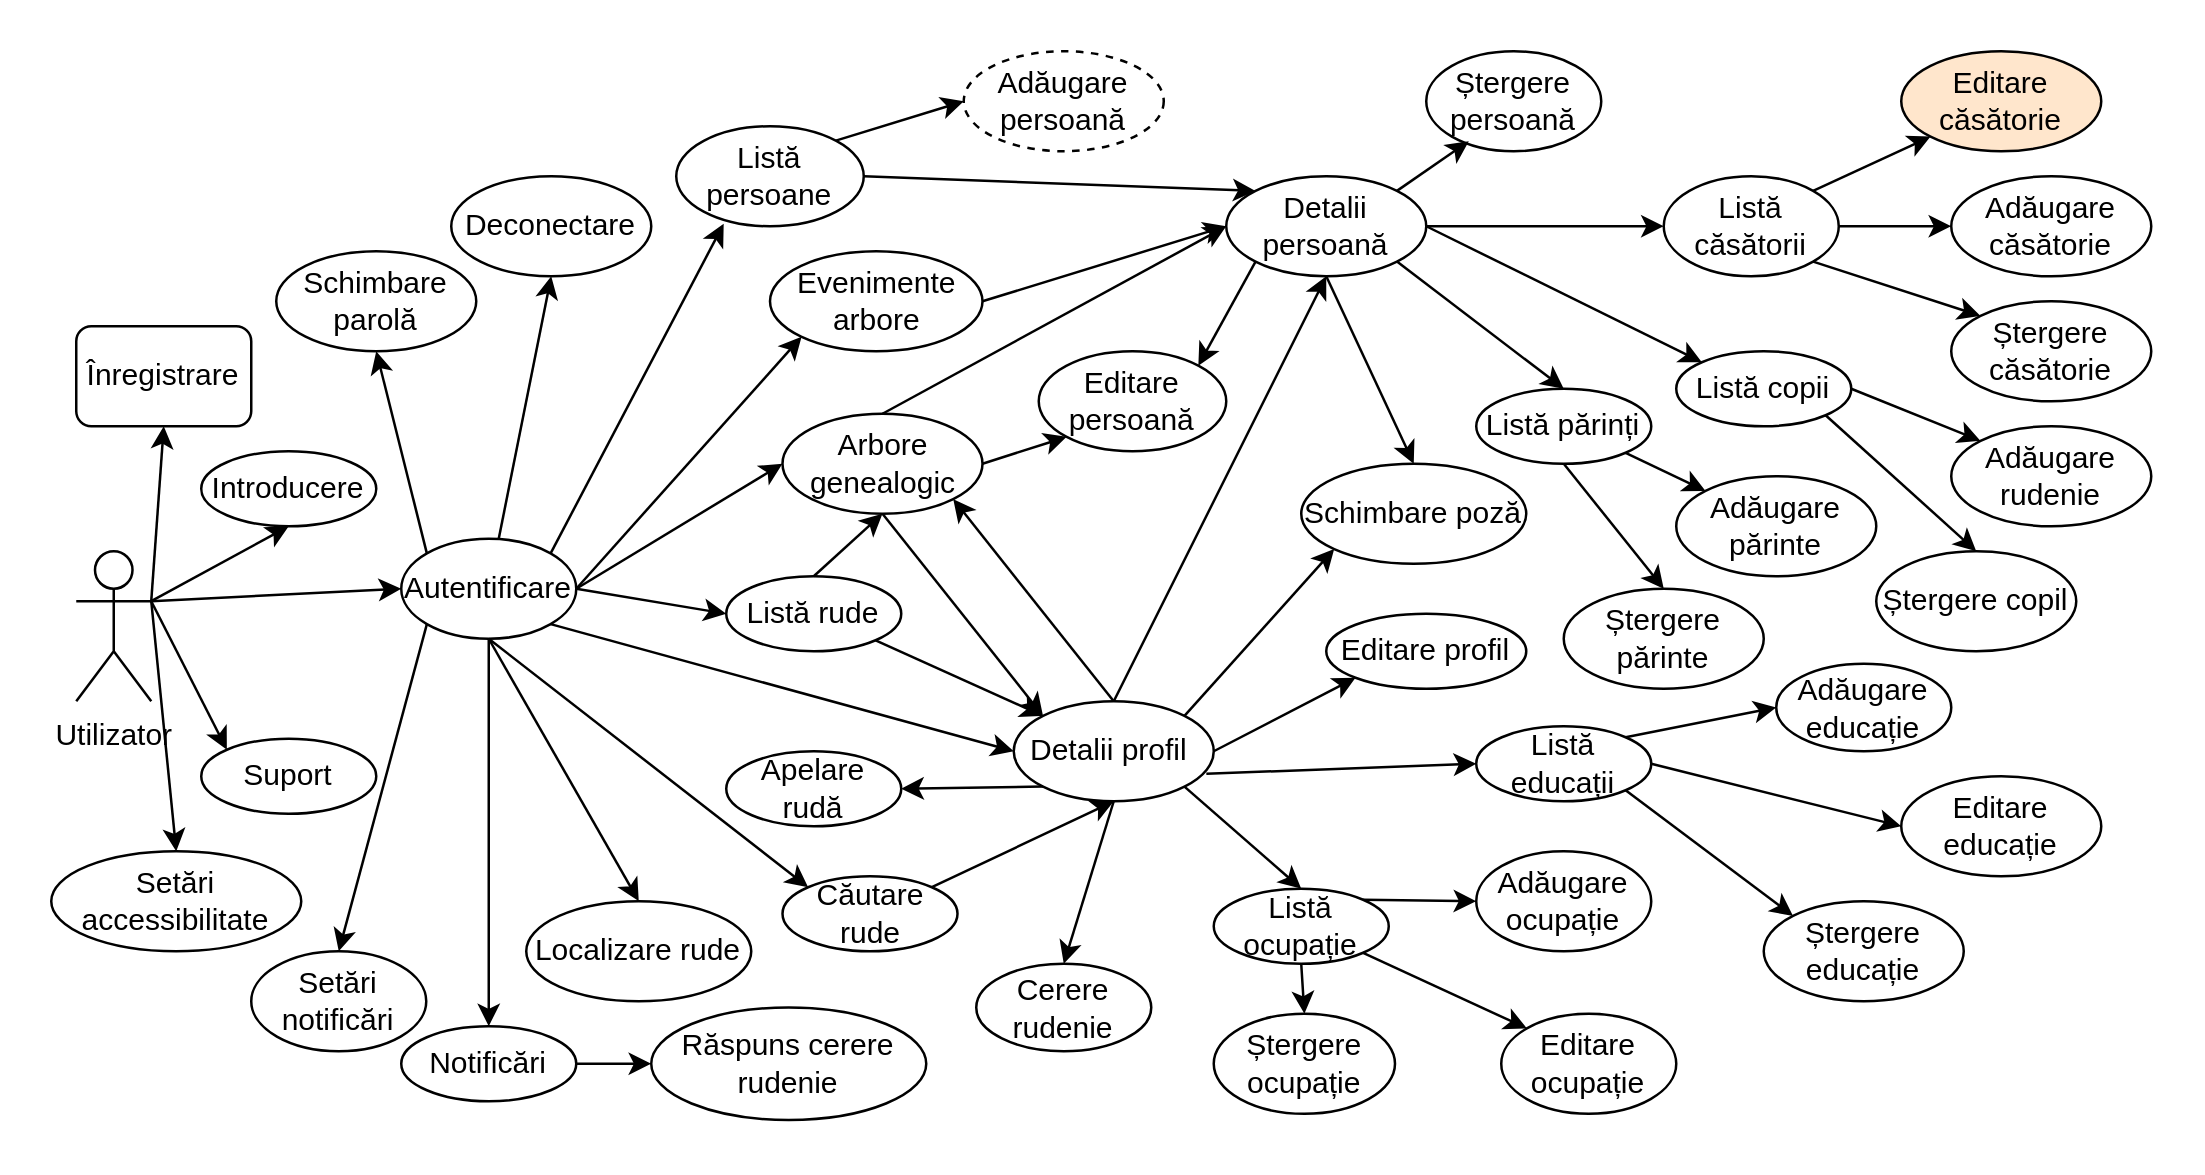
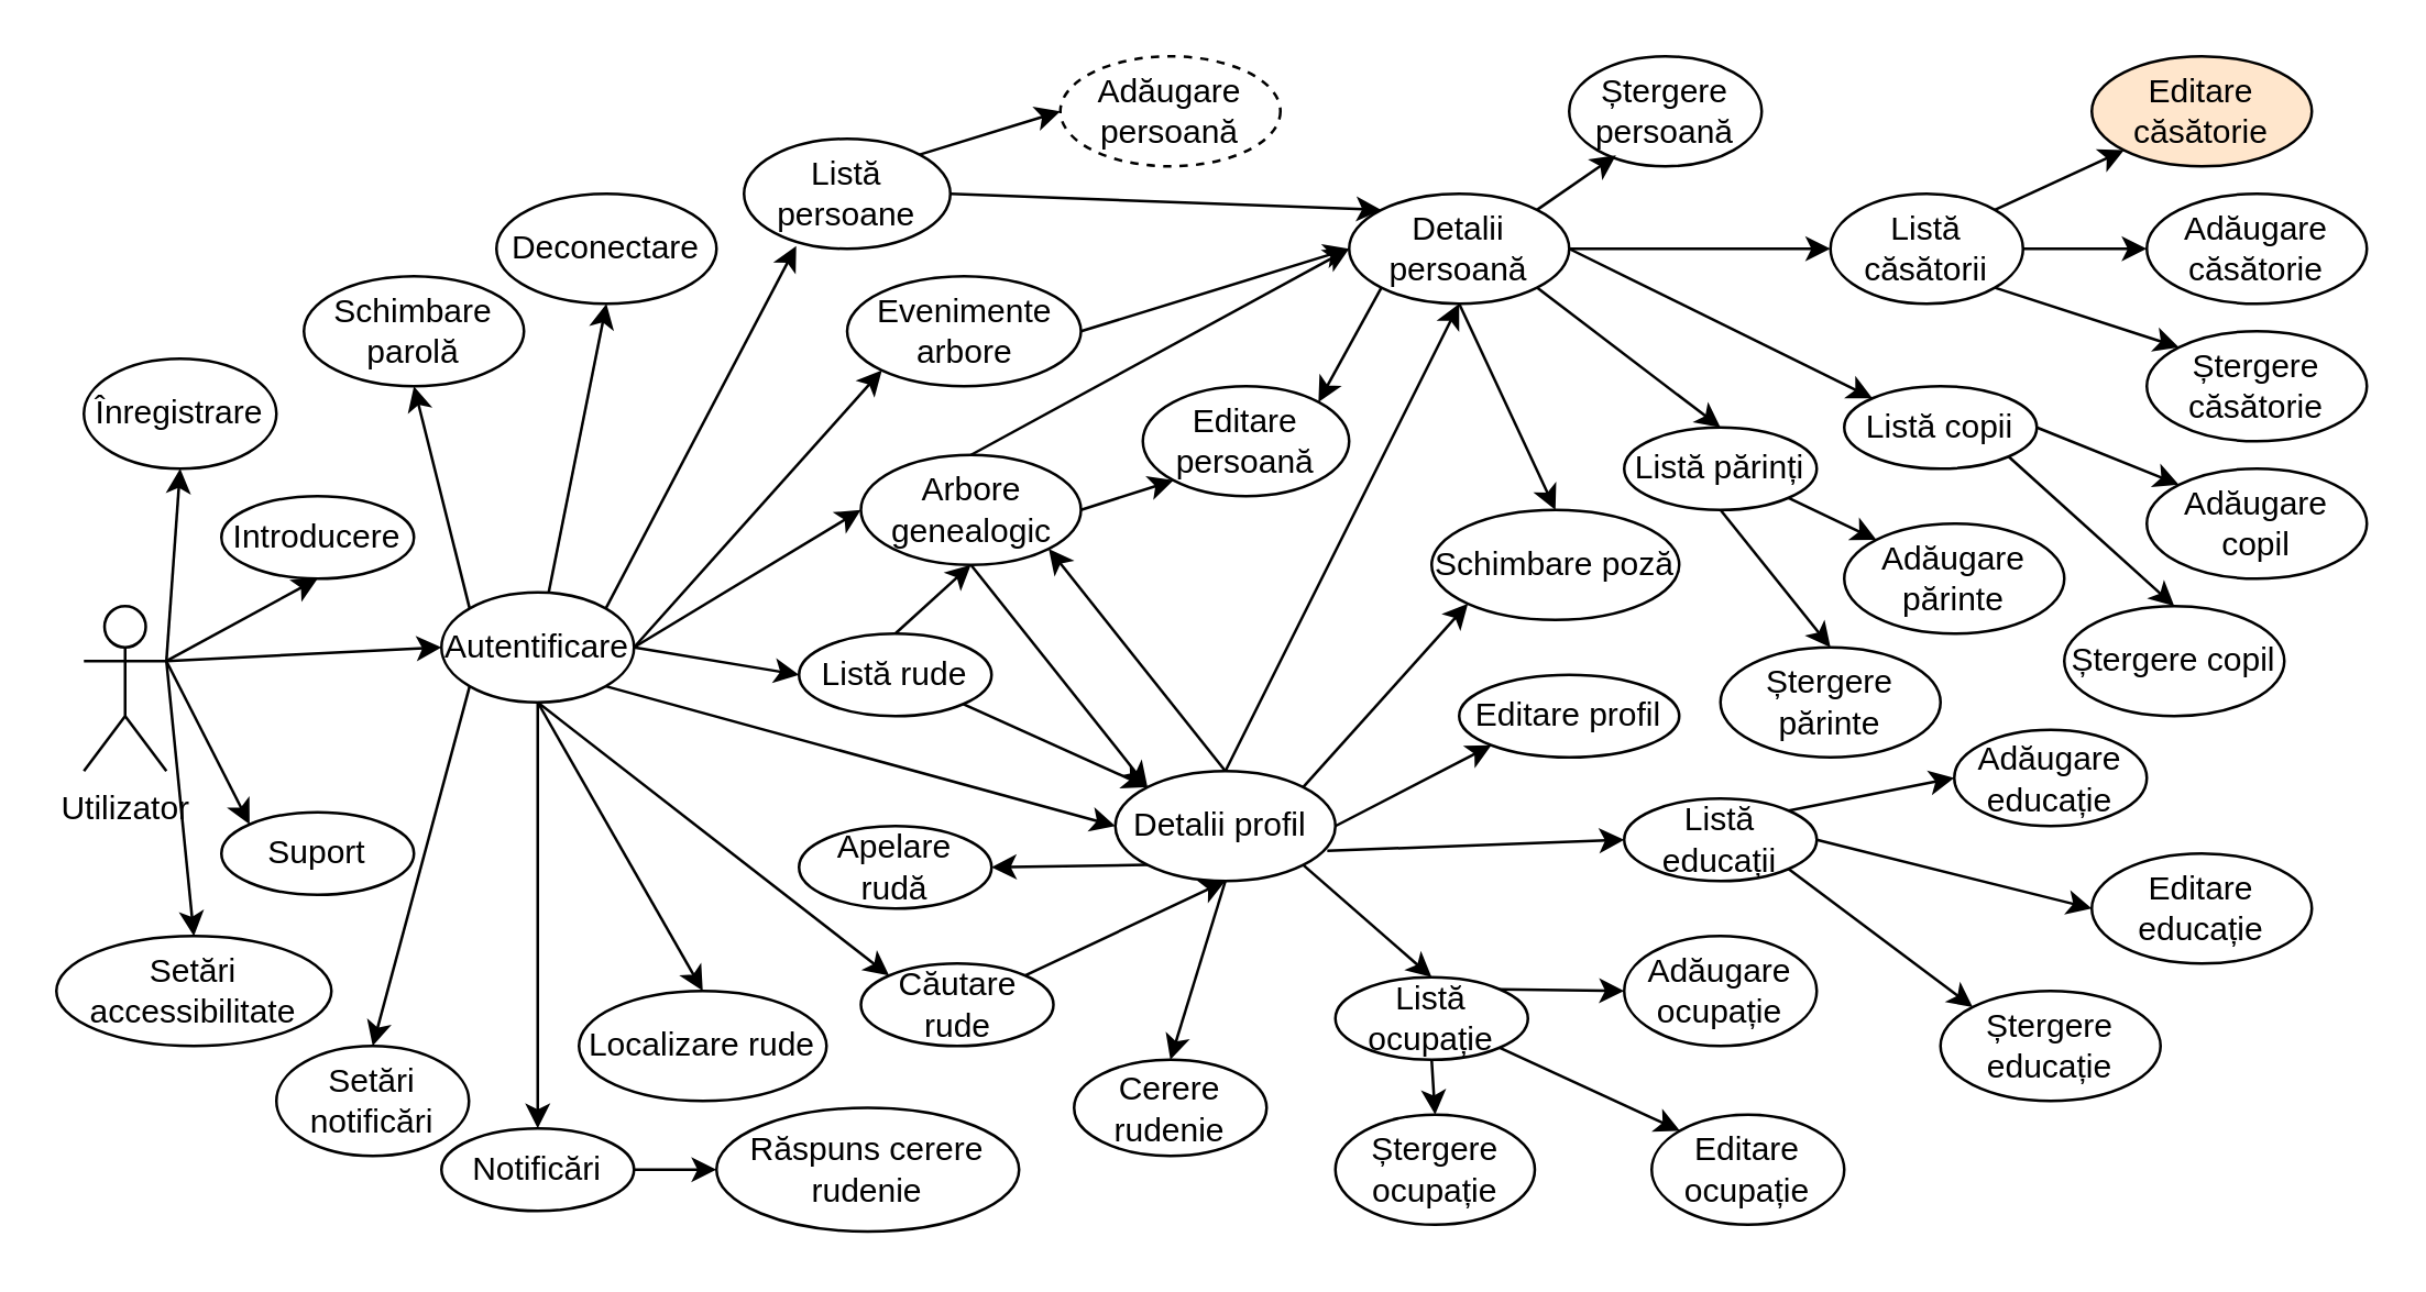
- <mxCell id="3" value="Înregistrare" style="whiteSpace=wrap;html=1;rounded=1;" parent="1" vertex="1"><mxGeometry x="30" y="130" width="70" height="40" as="geometry" /></mxCell>
+ <mxCell id="3" value="Înregistrare" style="ellipse;whiteSpace=wrap;html=1;" parent="1" vertex="1"><mxGeometry x="30" y="130" width="70" height="40" as="geometry" /></mxCell>
- <mxCell id="17" value="Adăugare rudenie" style="ellipse;whiteSpace=wrap;html=1;" parent="1" vertex="1"><mxGeometry x="780" y="170" width="80" height="40" as="geometry" /></mxCell>
+ <mxCell id="17" value="Adăugare copil" style="ellipse;whiteSpace=wrap;html=1;" parent="1" vertex="1"><mxGeometry x="780" y="170" width="80" height="40" as="geometry" /></mxCell>
